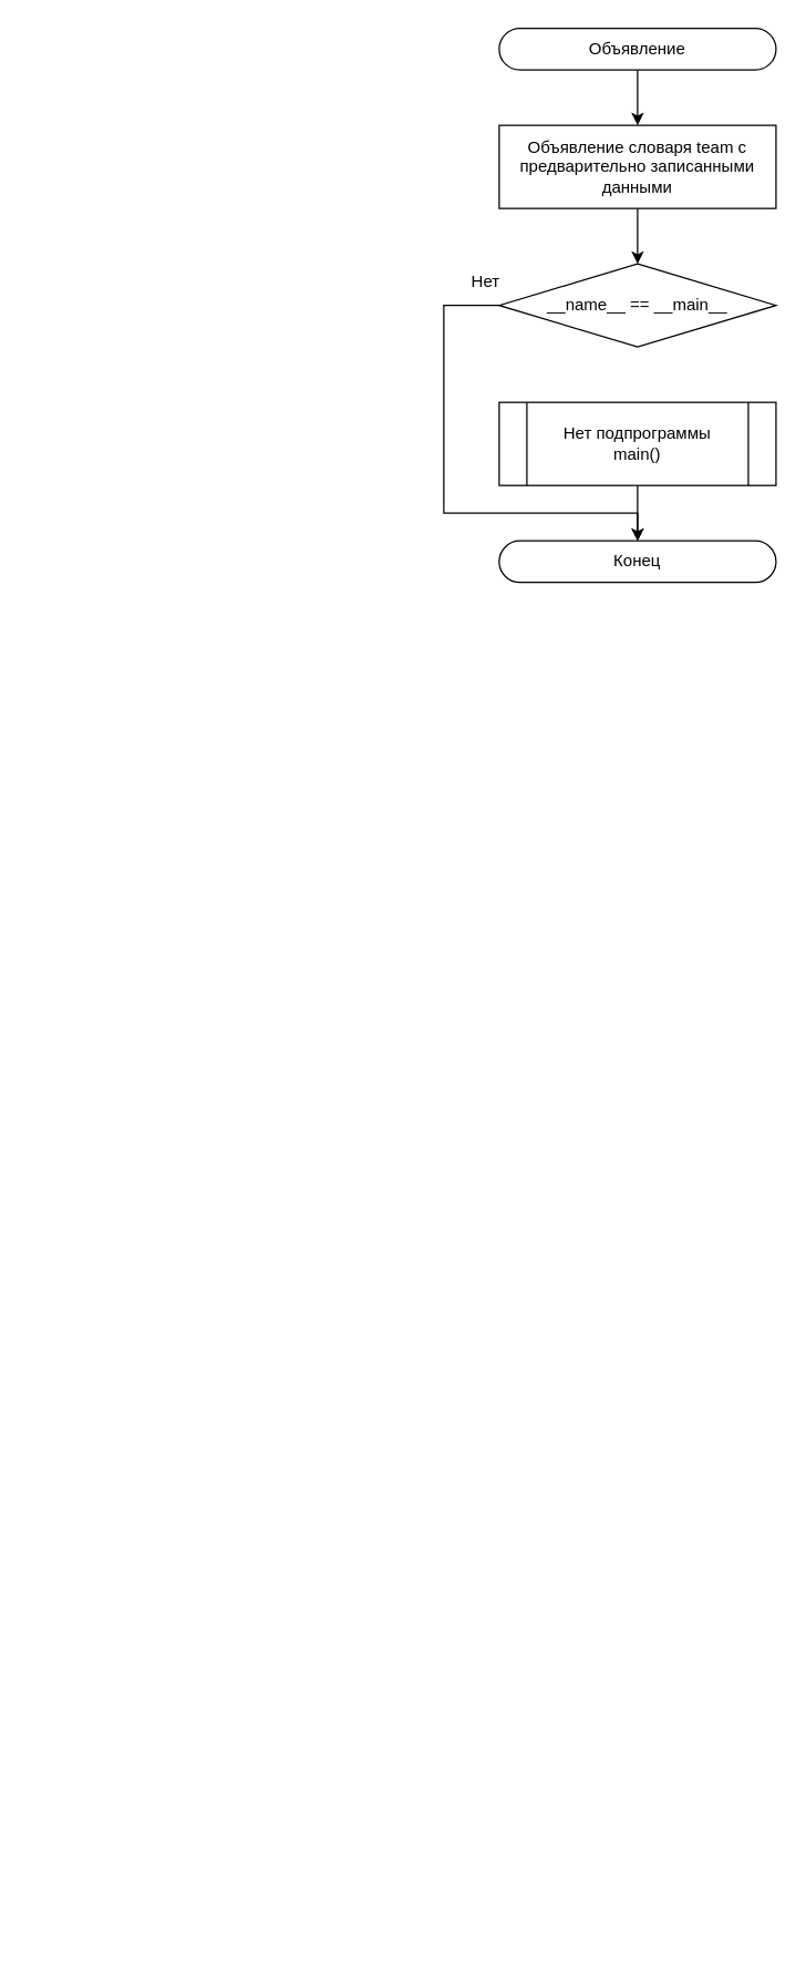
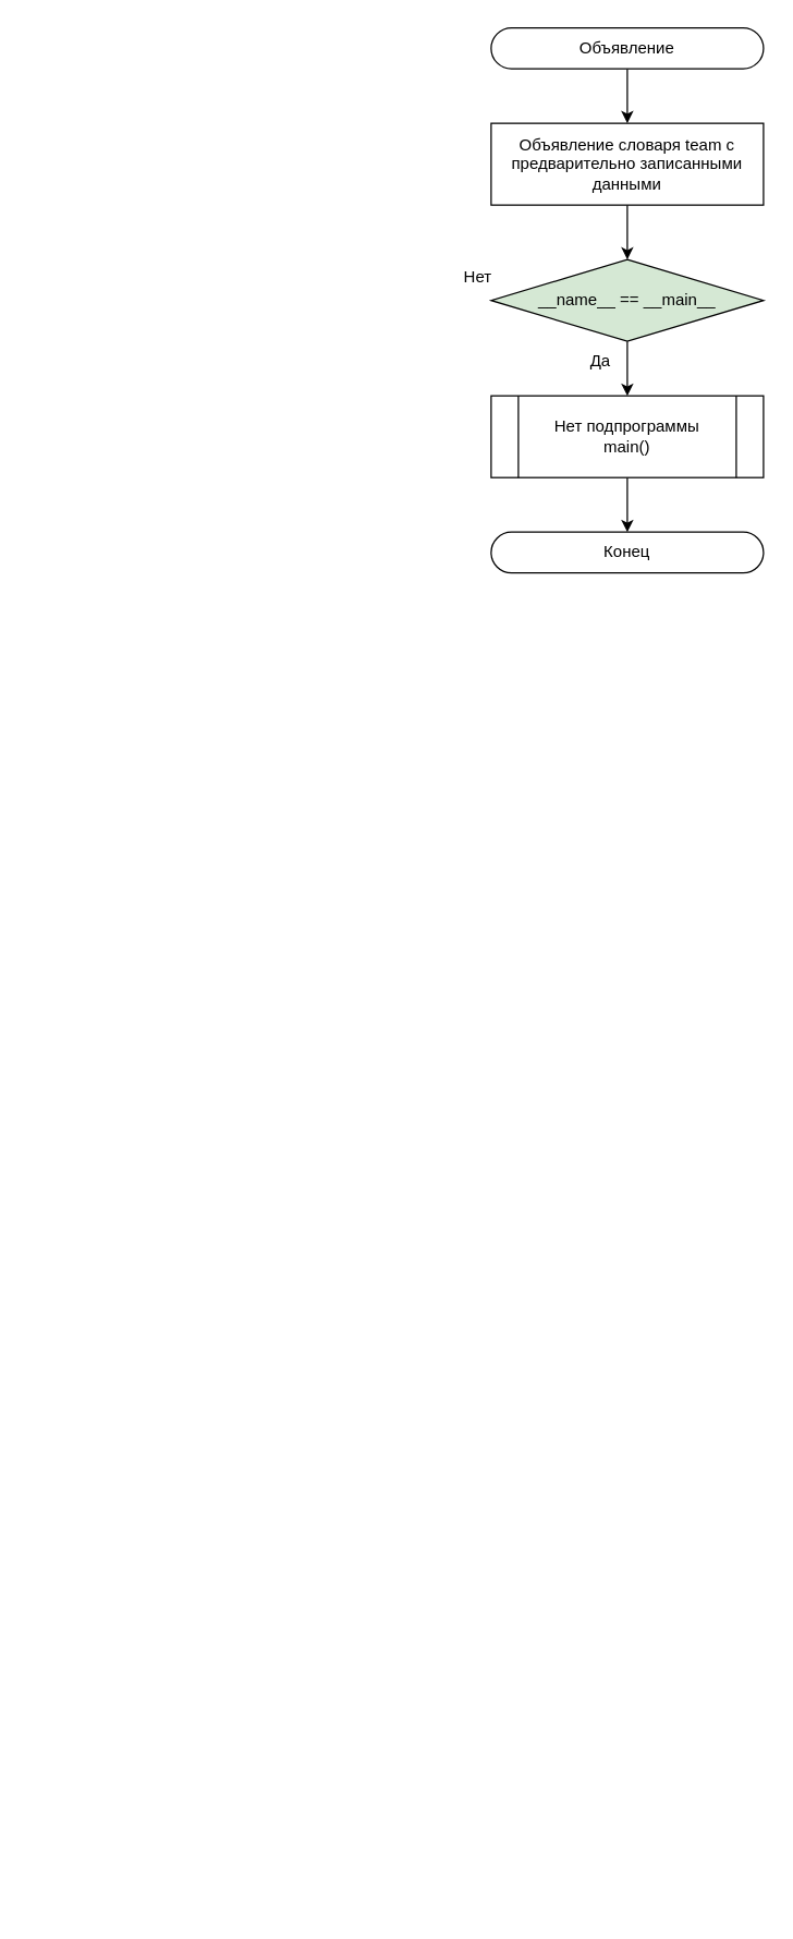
- <mxCell id="18" value="__name__ == __main__" style="rhombus;whiteSpace=wrap;html=1;" vertex="1" parent="1"><mxGeometry x="360" y="190" width="200" height="60" as="geometry" /></mxCell>
+ <mxCell id="18" value="__name__ == __main__" style="rhombus;whiteSpace=wrap;html=1;fillColor=#d5e8d4;" vertex="1" parent="1"><mxGeometry x="360" y="190" width="200" height="60" as="geometry" /></mxCell>
+ <mxCell id="23" value="Да" style="text;html=1;align=center;verticalAlign=middle;resizable=0;points=[];autosize=1;strokeColor=none;fillColor=none;" vertex="1" parent="1"><mxGeometry x="420" y="250" width="40" height="30" as="geometry" /></mxCell>
+ <mxCell id="16" style="edgeStyle=orthogonalEdgeStyle;rounded=0;orthogonalLoop=1;jettySize=auto;html=1;entryX=0.5;entryY=0;entryDx=0;entryDy=0;" edge="1" parent="1" source="18" target="20"><mxGeometry relative="1" as="geometry" /></mxCell>
- <mxCell id="17" style="edgeStyle=orthogonalEdgeStyle;rounded=0;orthogonalLoop=1;jettySize=auto;html=1;entryX=0.5;entryY=0;entryDx=0;entryDy=0;" edge="1" parent="1" source="18" target="21"><mxGeometry relative="1" as="geometry"><mxPoint x="460" y="380" as="targetPoint" /><Array as="points"><mxPoint x="320" y="220" /><mxPoint x="320" y="370" /><mxPoint x="460" y="370" /></Array></mxGeometry></mxCell>
